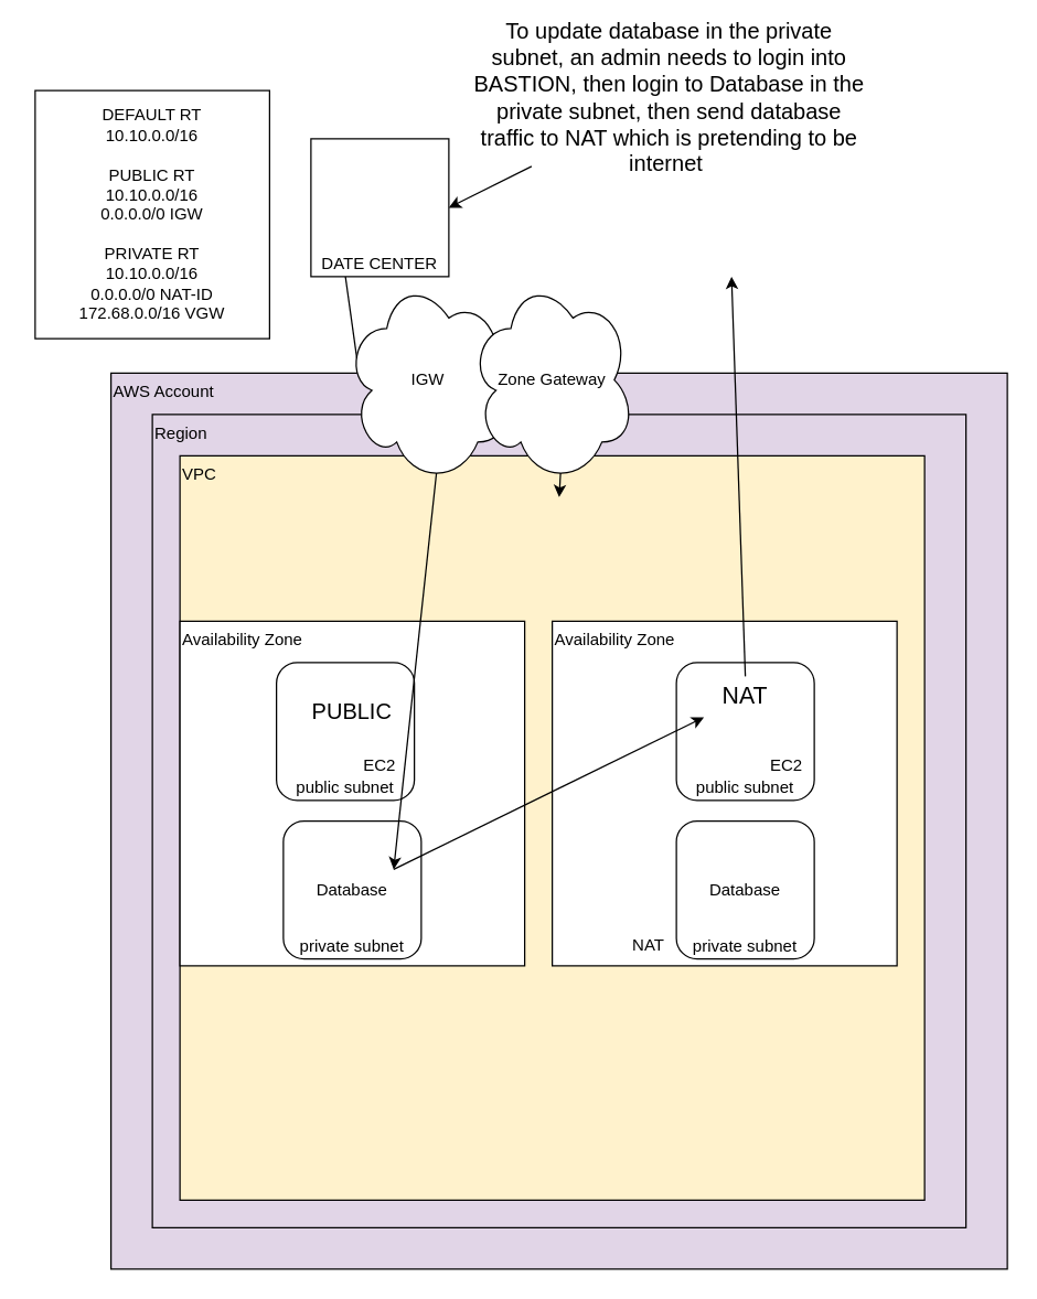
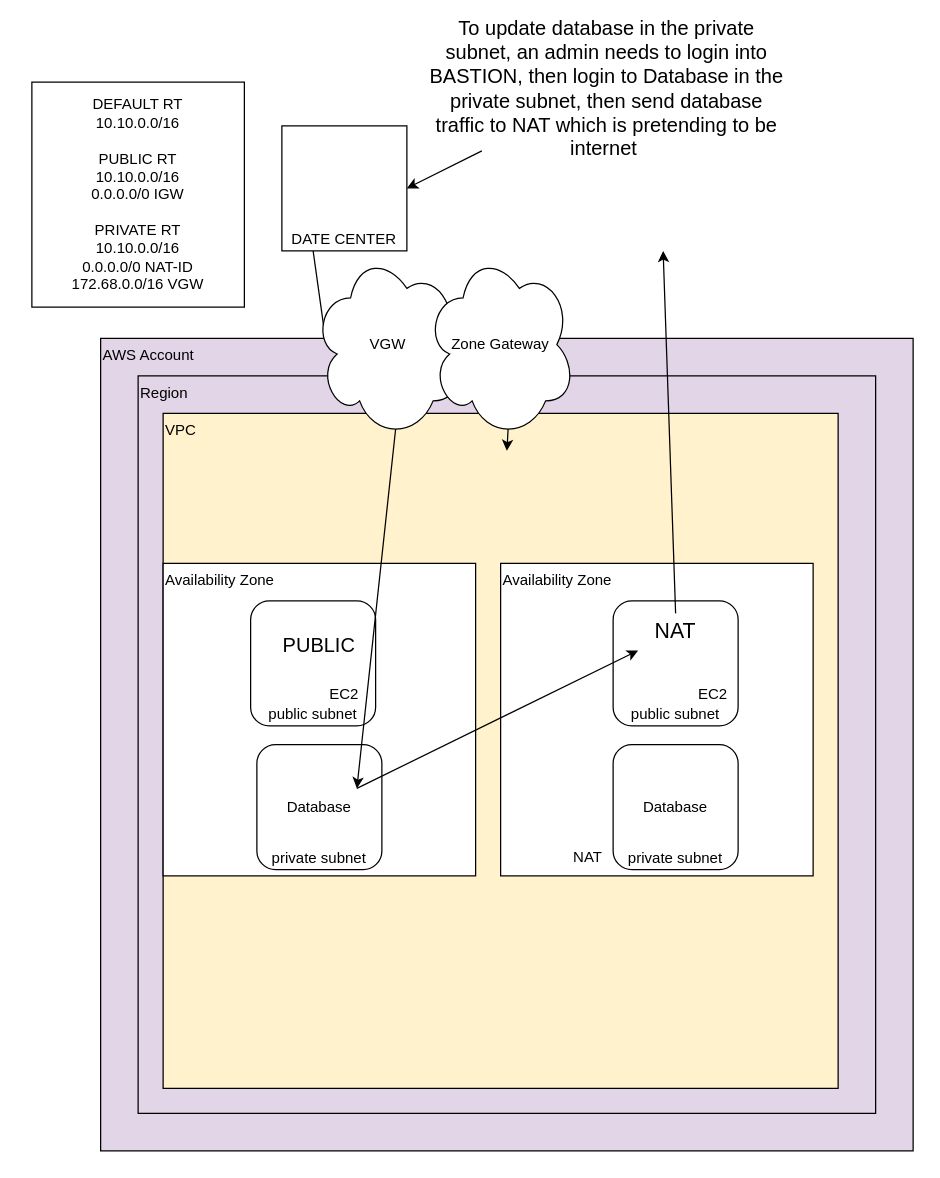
- <mxCell id="31" value="IGW" style="ellipse;shape=cloud;whiteSpace=wrap;html=1;rounded=1;" vertex="1" parent="1"><mxGeometry x="250" y="200" width="120" height="150" as="geometry" /></mxCell>
+ <mxCell id="31" value="VGW" style="ellipse;shape=cloud;whiteSpace=wrap;html=1;rounded=1;" vertex="1" parent="1"><mxGeometry x="250" y="200" width="120" height="150" as="geometry" /></mxCell>
